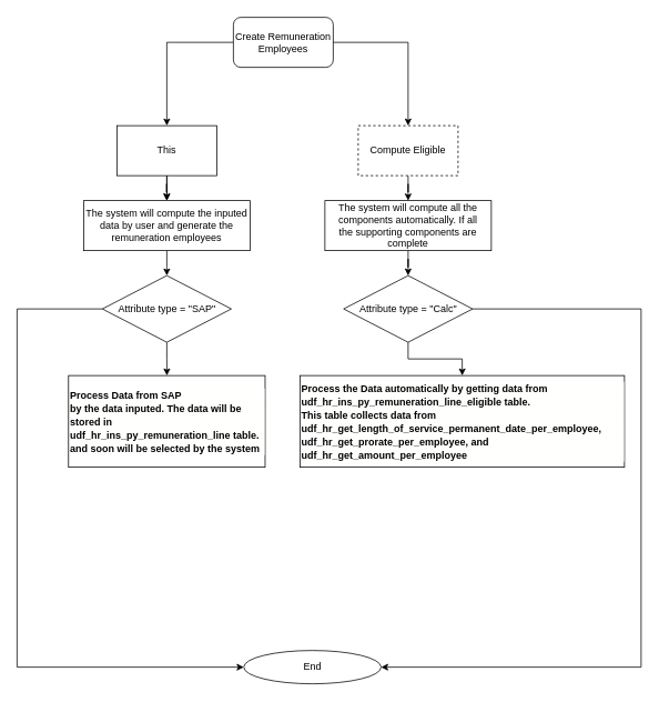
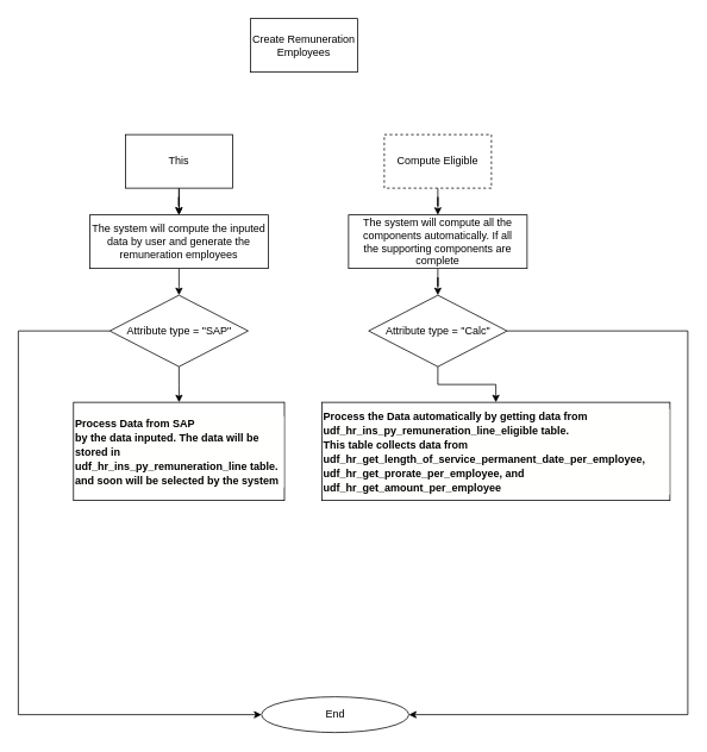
- <mxCell id="3" value="Create Remuneration Employees" style="whiteSpace=wrap;html=1;rounded=1;" vertex="1" parent="1"><mxGeometry x="280" y="20" width="120" height="60" as="geometry" /></mxCell>
+ <mxCell id="3" value="Create Remuneration Employees" style="rounded=0;whiteSpace=wrap;html=1;" vertex="1" parent="1"><mxGeometry x="280" y="20" width="120" height="60" as="geometry" /></mxCell>
- <mxCell id="7" value="" style="edgeStyle=orthogonalEdgeStyle;rounded=0;orthogonalLoop=1;jettySize=auto;html=1;exitX=1;exitY=0.5;exitDx=0;exitDy=0;" edge="1" parent="1" target="9" source="3"><mxGeometry relative="1" as="geometry"><mxPoint x="570" y="50" as="sourcePoint" /></mxGeometry></mxCell>
- <mxCell id="2" value="" style="edgeStyle=orthogonalEdgeStyle;rounded=0;orthogonalLoop=1;jettySize=auto;html=1;" edge="1" parent="1" source="3" target="6"><mxGeometry relative="1" as="geometry" /></mxCell>
